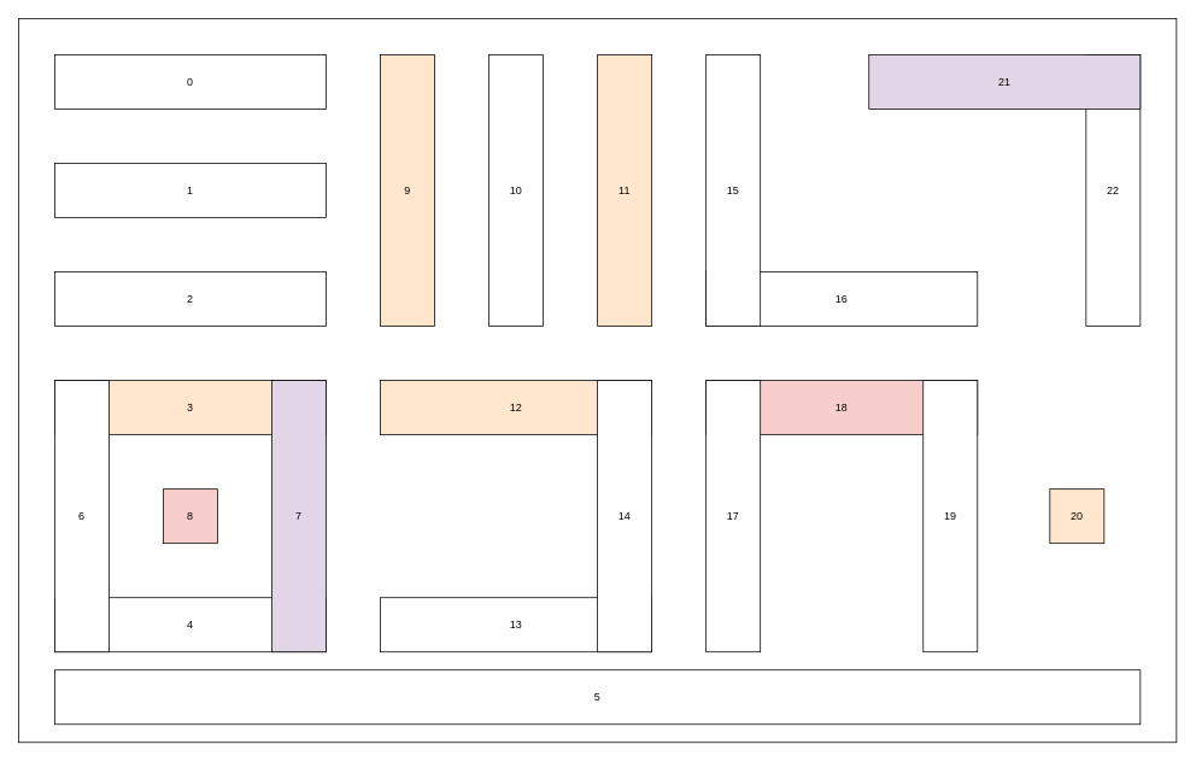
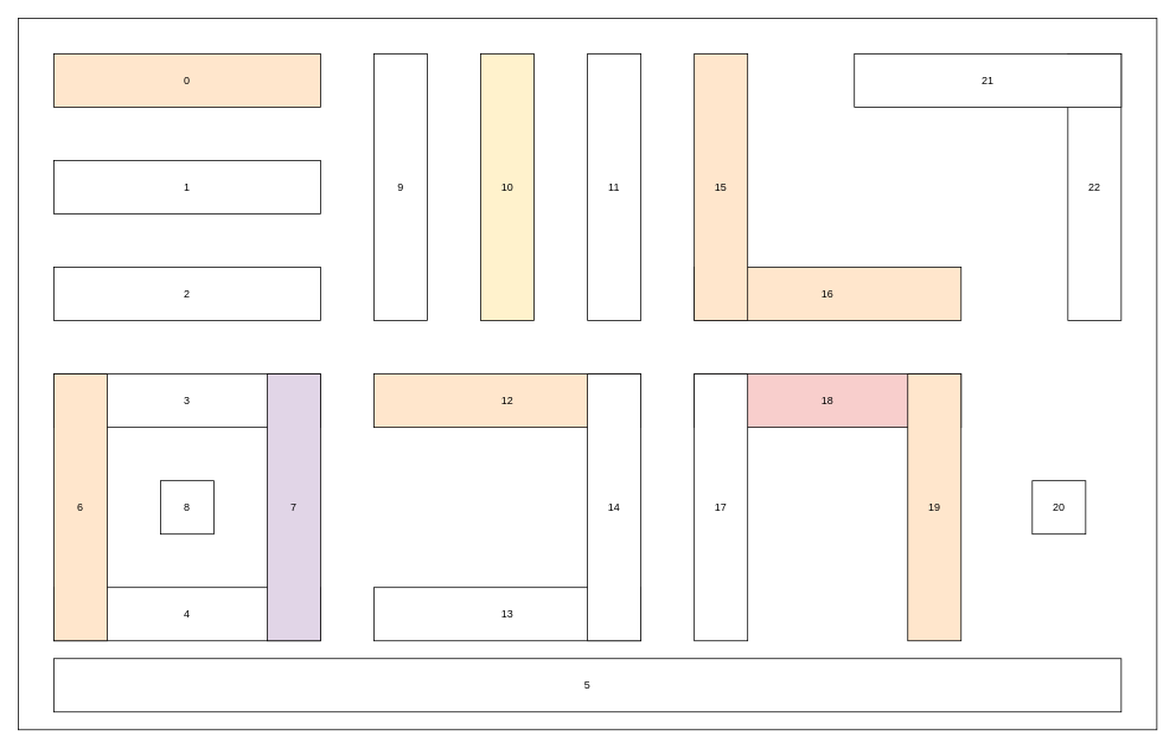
- <mxCell id="3" value="0" style="rounded=0;whiteSpace=wrap;html=1;rotation=0;" vertex="1" parent="1"><mxGeometry x="60" y="60" width="300" height="60" as="geometry" /></mxCell>
+ <mxCell id="3" value="0" style="rounded=0;whiteSpace=wrap;html=1;rotation=0;fillColor=#ffe6cc;" vertex="1" parent="1"><mxGeometry x="60" y="60" width="300" height="60" as="geometry" /></mxCell>
- <mxCell id="25" value="21" style="rounded=0;whiteSpace=wrap;html=1;rotation=0;fillColor=#e1d5e7;" vertex="1" parent="1"><mxGeometry x="960" y="60" width="300" height="60" as="geometry" /></mxCell>
+ <mxCell id="25" value="21" style="rounded=0;whiteSpace=wrap;html=1;rotation=0;" vertex="1" parent="1"><mxGeometry x="960" y="60" width="300" height="60" as="geometry" /></mxCell>
- <mxCell id="20" value="9" style="rounded=0;whiteSpace=wrap;html=1;rotation=0;direction=west;fillColor=#ffe6cc;" vertex="1" parent="1"><mxGeometry x="420" y="60" width="60" height="300" as="geometry" /></mxCell>
+ <mxCell id="20" value="9" style="rounded=0;whiteSpace=wrap;html=1;rotation=0;direction=west;" vertex="1" parent="1"><mxGeometry x="420" y="60" width="60" height="300" as="geometry" /></mxCell>
- <mxCell id="21" value="10" style="rounded=0;whiteSpace=wrap;html=1;rotation=0;direction=west;" vertex="1" parent="1"><mxGeometry x="540" y="60" width="60" height="300" as="geometry" /></mxCell>
+ <mxCell id="21" value="10" style="rounded=0;whiteSpace=wrap;html=1;rotation=0;direction=west;fillColor=#fff2cc;" vertex="1" parent="1"><mxGeometry x="540" y="60" width="60" height="300" as="geometry" /></mxCell>
- <mxCell id="22" value="11" style="rounded=0;whiteSpace=wrap;html=1;rotation=0;direction=west;fillColor=#ffe6cc;" vertex="1" parent="1"><mxGeometry x="660" y="60" width="60" height="300" as="geometry" /></mxCell>
+ <mxCell id="22" value="11" style="rounded=0;whiteSpace=wrap;html=1;rotation=0;direction=west;" vertex="1" parent="1"><mxGeometry x="660" y="60" width="60" height="300" as="geometry" /></mxCell>
- <mxCell id="23" value="15" style="rounded=0;whiteSpace=wrap;html=1;rotation=0;direction=west;" vertex="1" parent="1"><mxGeometry x="780" y="60" width="60" height="300" as="geometry" /></mxCell>
+ <mxCell id="23" value="15" style="rounded=0;whiteSpace=wrap;html=1;rotation=0;direction=west;fillColor=#ffe6cc;" vertex="1" parent="1"><mxGeometry x="780" y="60" width="60" height="300" as="geometry" /></mxCell>
- <mxCell id="11" value="16" style="rounded=0;whiteSpace=wrap;html=1;rotation=0;" vertex="1" parent="1"><mxGeometry x="780" y="300" width="300" height="60" as="geometry" /></mxCell>
+ <mxCell id="11" value="16" style="rounded=0;whiteSpace=wrap;html=1;rotation=0;fillColor=#ffe6cc;" vertex="1" parent="1"><mxGeometry x="780" y="300" width="300" height="60" as="geometry" /></mxCell>
- <mxCell id="6" value="3" style="rounded=0;whiteSpace=wrap;html=1;rotation=0;fillColor=#ffe6cc;" vertex="1" parent="1"><mxGeometry x="60" y="420" width="300" height="60" as="geometry" /></mxCell>
+ <mxCell id="6" value="3" style="rounded=0;whiteSpace=wrap;html=1;rotation=0;" vertex="1" parent="1"><mxGeometry x="60" y="420" width="300" height="60" as="geometry" /></mxCell>
- <mxCell id="15" value="6" style="rounded=0;whiteSpace=wrap;html=1;rotation=0;direction=west;" vertex="1" parent="1"><mxGeometry x="60" y="420" width="60" height="300" as="geometry" /></mxCell>
+ <mxCell id="15" value="6" style="rounded=0;whiteSpace=wrap;html=1;rotation=0;direction=west;fillColor=#ffe6cc;" vertex="1" parent="1"><mxGeometry x="60" y="420" width="60" height="300" as="geometry" /></mxCell>
- <mxCell id="8" value="8" style="rounded=0;whiteSpace=wrap;html=1;rotation=0;fillColor=#f8cecc;" vertex="1" parent="1"><mxGeometry x="180" y="540" width="60" height="60" as="geometry" /></mxCell>
+ <mxCell id="8" value="8" style="rounded=0;whiteSpace=wrap;html=1;rotation=0;" vertex="1" parent="1"><mxGeometry x="180" y="540" width="60" height="60" as="geometry" /></mxCell>
- <mxCell id="19" value="19" style="rounded=0;whiteSpace=wrap;html=1;rotation=0;direction=west;" vertex="1" parent="1"><mxGeometry x="1020" y="420" width="60" height="300" as="geometry" /></mxCell>
+ <mxCell id="19" value="19" style="rounded=0;whiteSpace=wrap;html=1;rotation=0;direction=west;fillColor=#ffe6cc;" vertex="1" parent="1"><mxGeometry x="1020" y="420" width="60" height="300" as="geometry" /></mxCell>
- <mxCell id="14" value="20" style="rounded=0;whiteSpace=wrap;html=1;rotation=0;fillColor=#ffe6cc;" vertex="1" parent="1"><mxGeometry x="1160" y="540" width="60" height="60" as="geometry" /></mxCell>
+ <mxCell id="14" value="20" style="rounded=0;whiteSpace=wrap;html=1;rotation=0;" vertex="1" parent="1"><mxGeometry x="1160" y="540" width="60" height="60" as="geometry" /></mxCell>
